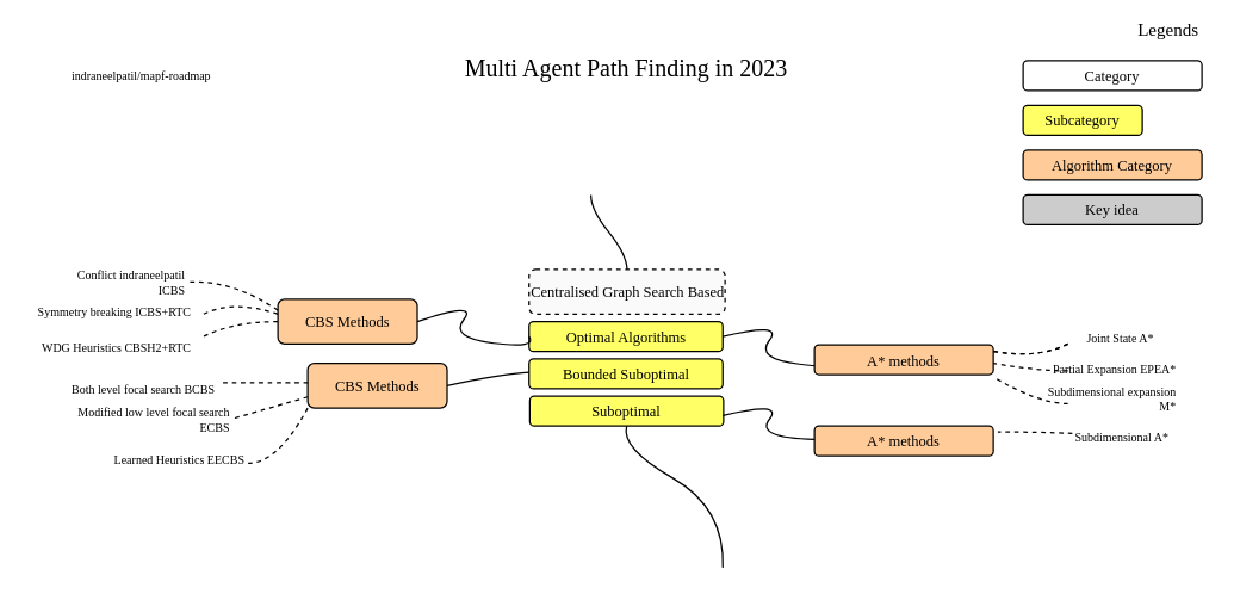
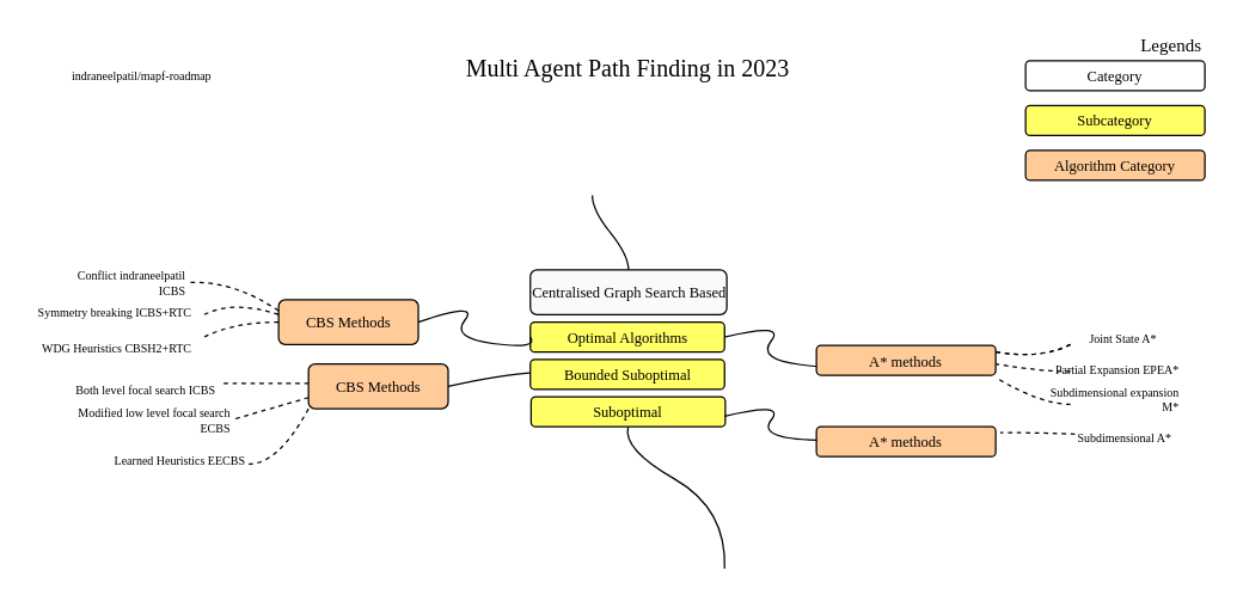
- <mxCell id="3" value="Legends" style="text;html=1;strokeColor=none;fillColor=none;align=right;verticalAlign=middle;whiteSpace=wrap;rounded=0;comic=0;fontFamily=Verdana;fontSize=12;" parent="1" vertex="1"><mxGeometry x="726" y="10" width="80" height="20" as="geometry" /></mxCell>
+ <mxCell id="3" value="Legends" style="text;html=1;strokeColor=none;fillColor=none;align=right;verticalAlign=middle;whiteSpace=wrap;rounded=0;comic=0;fontFamily=Verdana;fontSize=12;" parent="1" vertex="1"><mxGeometry x="726" y="20" width="80" height="20" as="geometry" /></mxCell>
- <mxCell id="4" value="Subcategory" style="rounded=1;whiteSpace=wrap;html=1;comic=0;fontFamily=Verdana;fontSize=10;fillColor=#FFFF66;" parent="1" vertex="1"><mxGeometry x="686" y="70" width="80" height="20" as="geometry" /></mxCell>
+ <mxCell id="4" value="Subcategory" style="rounded=1;whiteSpace=wrap;html=1;comic=0;fontFamily=Verdana;fontSize=10;fillColor=#FFFF66;" parent="1" vertex="1"><mxGeometry x="686" y="70" width="120" height="20" as="geometry" /></mxCell>
- <mxCell id="6" value="Key idea" style="rounded=1;whiteSpace=wrap;html=1;comic=0;fontFamily=Verdana;fontSize=10;fillColor=#CCCCCC;" parent="1" vertex="1"><mxGeometry x="686" y="130" width="120" height="20" as="geometry" /></mxCell>
- <mxCell id="8" value="Centralised Graph Search Based" style="rounded=1;whiteSpace=wrap;html=1;comic=0;fontFamily=Verdana;fontSize=10;fillColor=#fafafa;dashed=1;" parent="1" vertex="1"><mxGeometry x="354.5" y="180" width="131.5" height="30" as="geometry" /></mxCell>
+ <mxCell id="8" value="Centralised Graph Search Based" style="rounded=1;whiteSpace=wrap;html=1;comic=0;fontFamily=Verdana;fontSize=10;fillColor=#fafafa;" parent="1" vertex="1"><mxGeometry x="354.5" y="180" width="131.5" height="30" as="geometry" /></mxCell>
- <mxCell id="36" value="Both level focal search BCBS" style="text;html=1;strokeColor=none;fillColor=none;align=right;verticalAlign=middle;whiteSpace=wrap;rounded=0;comic=0;fontFamily=Verdana;fontSize=8;" vertex="1" parent="1"><mxGeometry x="36" y="253" width="110" height="15" as="geometry" /></mxCell>
+ <mxCell id="36" value="Both level focal search ICBS" style="text;html=1;strokeColor=none;fillColor=none;align=right;verticalAlign=middle;whiteSpace=wrap;rounded=0;comic=0;fontFamily=Verdana;fontSize=8;" vertex="1" parent="1"><mxGeometry x="36" y="253" width="110" height="15" as="geometry" /></mxCell>
